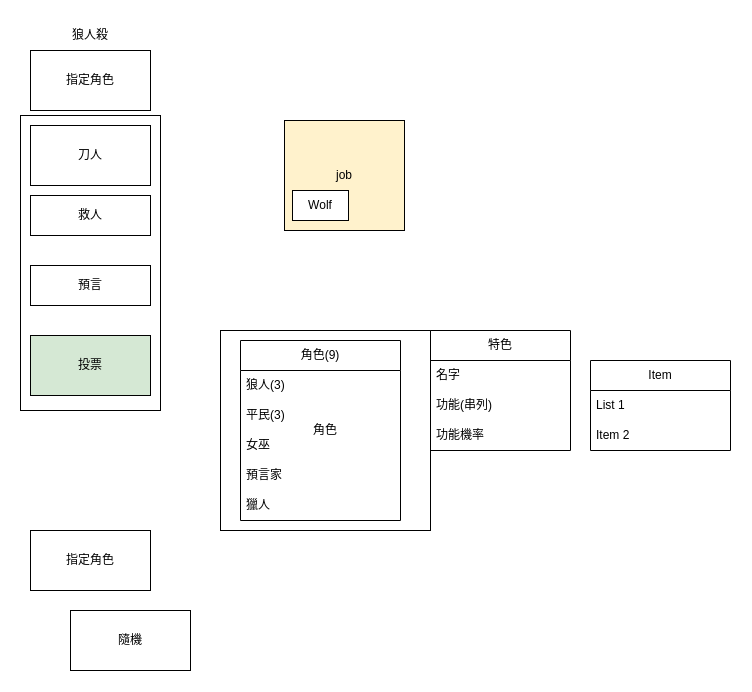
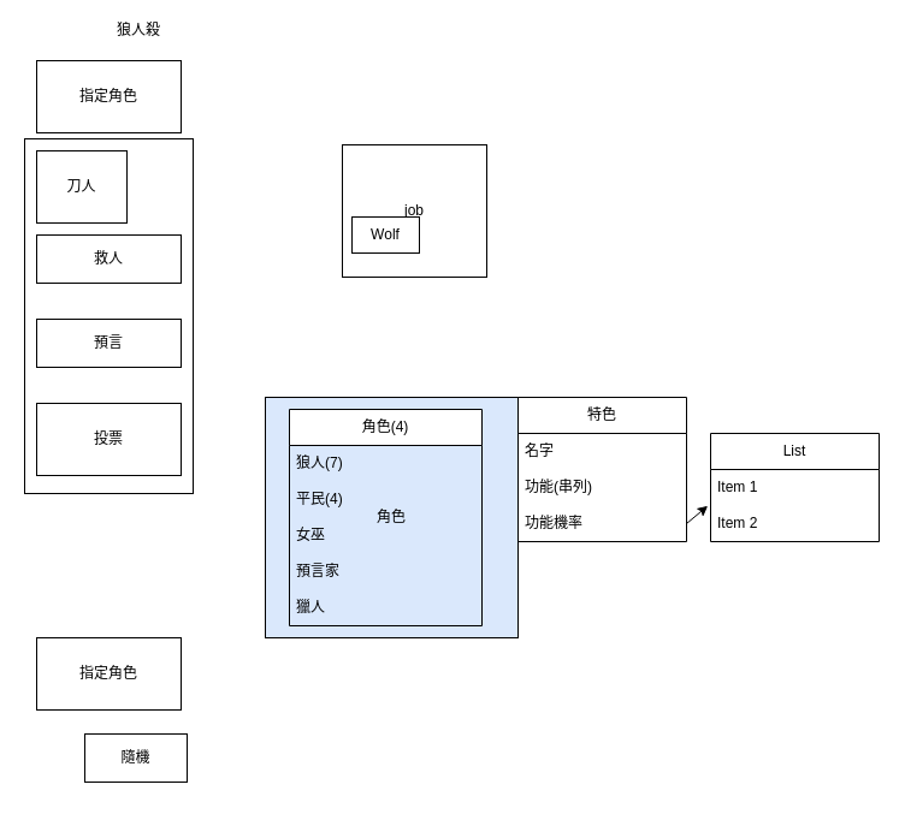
- <mxCell id="3" value="狼人殺" style="text;html=1;strokeColor=none;fillColor=none;align=center;verticalAlign=middle;whiteSpace=wrap;rounded=0;" vertex="1" parent="1"><mxGeometry x="60" y="20" width="60" height="30" as="geometry" /></mxCell>
+ <mxCell id="3" value="狼人殺" style="text;html=1;strokeColor=none;fillColor=none;align=center;verticalAlign=middle;whiteSpace=wrap;rounded=0;" vertex="1" parent="1"><mxGeometry x="85" y="10" width="60" height="30" as="geometry" /></mxCell>
- <mxCell id="5" value="刀人" style="rounded=0;whiteSpace=wrap;html=1;" vertex="1" parent="1"><mxGeometry x="30" y="125" width="120" height="60" as="geometry" /></mxCell>
+ <mxCell id="5" value="刀人" style="rounded=0;whiteSpace=wrap;html=1;" vertex="1" parent="1"><mxGeometry x="30" y="125" width="75" height="60" as="geometry" /></mxCell>
- <mxCell id="26" value="job" style="rounded=0;whiteSpace=wrap;html=1;fillColor=#fff2cc;" vertex="1" parent="1"><mxGeometry x="284" y="120" width="120" height="110" as="geometry" /></mxCell>
+ <mxCell id="26" value="job" style="rounded=0;whiteSpace=wrap;html=1;" vertex="1" parent="1"><mxGeometry x="284" y="120" width="120" height="110" as="geometry" /></mxCell>
- <mxCell id="27" value="Wolf" style="rounded=0;whiteSpace=wrap;html=1;" vertex="1" parent="1"><mxGeometry x="292" y="190" width="56" height="30" as="geometry" /></mxCell>
+ <mxCell id="27" value="Wolf" style="rounded=0;whiteSpace=wrap;html=1;" vertex="1" parent="1"><mxGeometry x="292" y="180" width="56" height="30" as="geometry" /></mxCell>
- <mxCell id="12" value="角色(9)" style="swimlane;fontStyle=0;childLayout=stackLayout;horizontal=1;startSize=30;horizontalStack=0;resizeParent=1;resizeParentMax=0;resizeLast=0;collapsible=1;marginBottom=0;whiteSpace=wrap;html=1;" vertex="1" parent="1"><mxGeometry x="240" y="340" width="160" height="180" as="geometry" /></mxCell>
+ <mxCell id="12" value="角色(4)" style="swimlane;fontStyle=0;childLayout=stackLayout;horizontal=1;startSize=30;horizontalStack=0;resizeParent=1;resizeParentMax=0;resizeLast=0;collapsible=1;marginBottom=0;whiteSpace=wrap;html=1;" vertex="1" parent="1"><mxGeometry x="240" y="340" width="160" height="180" as="geometry" /></mxCell>
- <mxCell id="8" value="投票" style="rounded=0;whiteSpace=wrap;html=1;fillColor=#d5e8d4;" vertex="1" parent="1"><mxGeometry x="30" y="335" width="120" height="60" as="geometry" /></mxCell>
+ <mxCell id="8" value="投票" style="rounded=0;whiteSpace=wrap;html=1;" vertex="1" parent="1"><mxGeometry x="30" y="335" width="120" height="60" as="geometry" /></mxCell>
- <mxCell id="22" value="Item" style="swimlane;fontStyle=0;childLayout=stackLayout;horizontal=1;startSize=30;horizontalStack=0;resizeParent=1;resizeParentMax=0;resizeLast=0;collapsible=1;marginBottom=0;whiteSpace=wrap;html=1;" vertex="1" parent="1"><mxGeometry x="590" y="360" width="140" height="90" as="geometry" /></mxCell>
+ <mxCell id="22" value="List" style="swimlane;fontStyle=0;childLayout=stackLayout;horizontal=1;startSize=30;horizontalStack=0;resizeParent=1;resizeParentMax=0;resizeLast=0;collapsible=1;marginBottom=0;whiteSpace=wrap;html=1;" vertex="1" parent="1"><mxGeometry x="590" y="360" width="140" height="90" as="geometry" /></mxCell>
- <mxCell id="13" value="狼人(3)" style="text;strokeColor=none;fillColor=none;align=left;verticalAlign=middle;spacingLeft=4;spacingRight=4;overflow=hidden;points=[[0,0.5],[1,0.5]];portConstraint=eastwest;rotatable=0;whiteSpace=wrap;html=1;" vertex="1" parent="12"><mxGeometry y="30" width="160" height="30" as="geometry" /></mxCell>
+ <mxCell id="13" value="狼人(7)" style="text;strokeColor=none;fillColor=none;align=left;verticalAlign=middle;spacingLeft=4;spacingRight=4;overflow=hidden;points=[[0,0.5],[1,0.5]];portConstraint=eastwest;rotatable=0;whiteSpace=wrap;html=1;" vertex="1" parent="12"><mxGeometry y="30" width="160" height="30" as="geometry" /></mxCell>
- <mxCell id="23" value="List 1" style="text;strokeColor=none;fillColor=none;align=left;verticalAlign=middle;spacingLeft=4;spacingRight=4;overflow=hidden;points=[[0,0.5],[1,0.5]];portConstraint=eastwest;rotatable=0;whiteSpace=wrap;html=1;" vertex="1" parent="22"><mxGeometry y="30" width="140" height="30" as="geometry" /></mxCell>
+ <mxCell id="23" value="Item 1" style="text;strokeColor=none;fillColor=none;align=left;verticalAlign=middle;spacingLeft=4;spacingRight=4;overflow=hidden;points=[[0,0.5],[1,0.5]];portConstraint=eastwest;rotatable=0;whiteSpace=wrap;html=1;" vertex="1" parent="22"><mxGeometry y="30" width="140" height="30" as="geometry" /></mxCell>
- <mxCell id="14" value="平民(3)" style="text;strokeColor=none;fillColor=none;align=left;verticalAlign=middle;spacingLeft=4;spacingRight=4;overflow=hidden;points=[[0,0.5],[1,0.5]];portConstraint=eastwest;rotatable=0;whiteSpace=wrap;html=1;" vertex="1" parent="12"><mxGeometry y="60" width="160" height="30" as="geometry" /></mxCell>
+ <mxCell id="14" value="平民(4)" style="text;strokeColor=none;fillColor=none;align=left;verticalAlign=middle;spacingLeft=4;spacingRight=4;overflow=hidden;points=[[0,0.5],[1,0.5]];portConstraint=eastwest;rotatable=0;whiteSpace=wrap;html=1;" vertex="1" parent="12"><mxGeometry y="60" width="160" height="30" as="geometry" /></mxCell>
+ <mxCell id="25" style="edgeStyle=none;html=1;exitX=1;exitY=0.5;exitDx=0;exitDy=0;entryX=-0.017;entryY=0.01;entryDx=0;entryDy=0;entryPerimeter=0;" edge="1" parent="1" source="21" target="24"><mxGeometry relative="1" as="geometry" /></mxCell>
- <mxCell id="11" value="角色" style="rounded=0;whiteSpace=wrap;html=1;" vertex="1" parent="1"><mxGeometry x="220" y="330" width="210" height="200" as="geometry" /></mxCell>
+ <mxCell id="11" value="角色" style="rounded=0;whiteSpace=wrap;html=1;fillColor=#dae8fc;" vertex="1" parent="1"><mxGeometry x="220" y="330" width="210" height="200" as="geometry" /></mxCell>
- <mxCell id="10" value="隨機" style="rounded=0;whiteSpace=wrap;html=1;" vertex="1" parent="1"><mxGeometry x="70" y="610" width="120" height="60" as="geometry" /></mxCell>
+ <mxCell id="10" value="隨機" style="rounded=0;whiteSpace=wrap;html=1;" vertex="1" parent="1"><mxGeometry x="70" y="610" width="85" height="40" as="geometry" /></mxCell>
